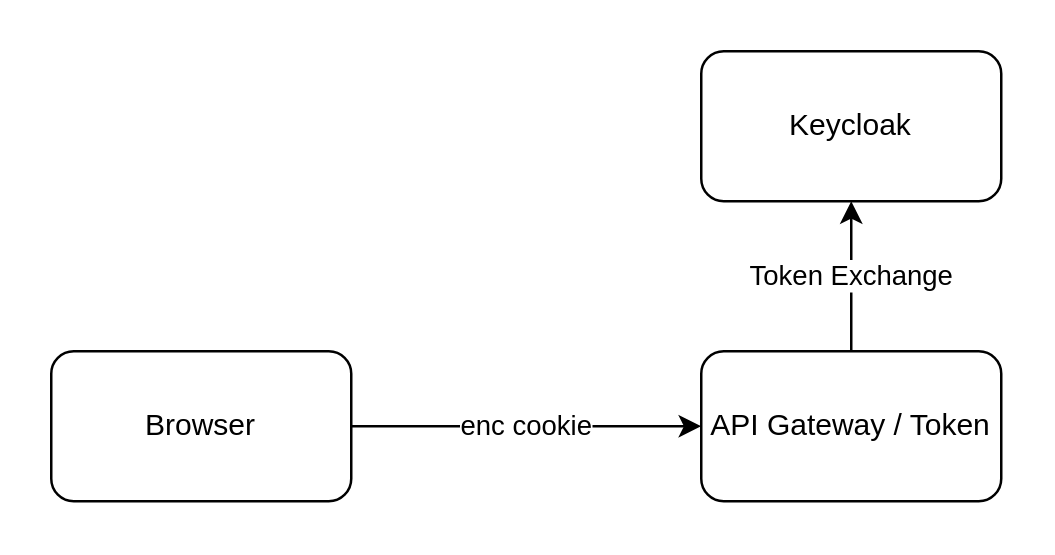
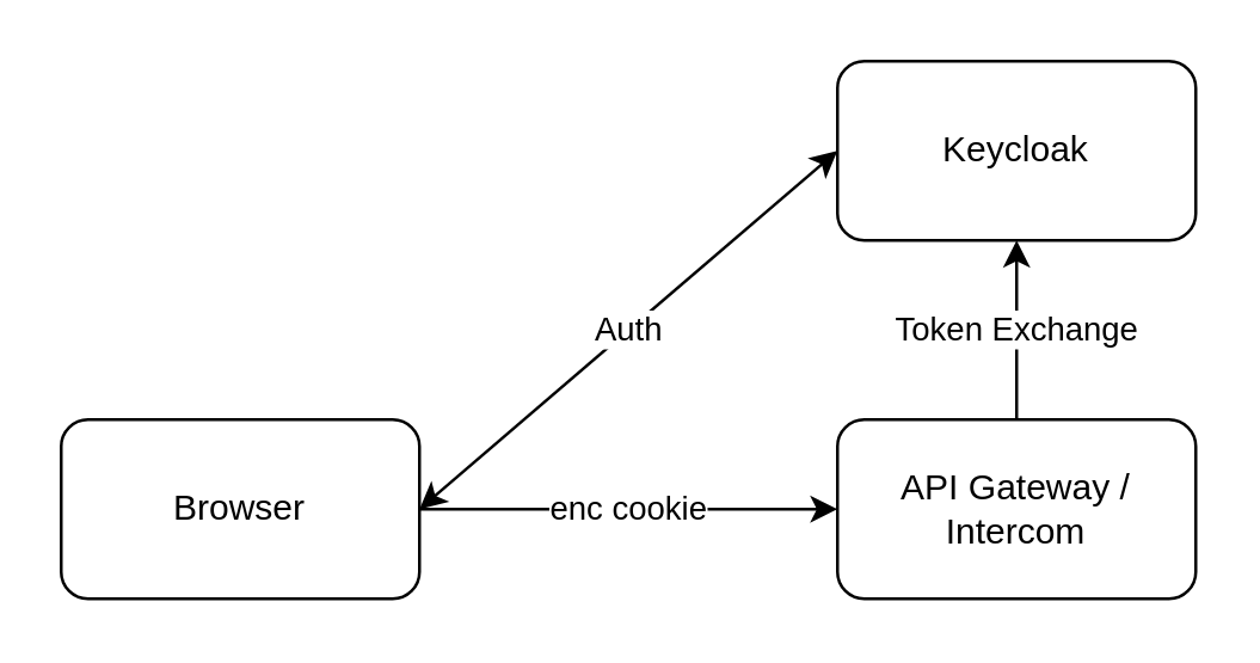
+ <mxCell id="7" value="Auth" style="endArrow=classic;startArrow=classic;html=1;rounded=0;exitX=1;exitY=0.5;exitDx=0;exitDy=0;entryX=0;entryY=0.5;entryDx=0;entryDy=0;" edge="1" parent="1" source="3" target="4"><mxGeometry width="50" height="50" relative="1" as="geometry"><mxPoint x="290" y="300" as="sourcePoint" /><mxPoint x="340" y="250" as="targetPoint" /></mxGeometry></mxCell>
- <mxCell id="6" value="API Gateway / Token" style="rounded=1;whiteSpace=wrap;html=1;" vertex="1" parent="1"><mxGeometry x="280" y="140" width="120" height="60" as="geometry" /></mxCell>
+ <mxCell id="6" value="API Gateway / Intercom" style="rounded=1;whiteSpace=wrap;html=1;" vertex="1" parent="1"><mxGeometry x="280" y="140" width="120" height="60" as="geometry" /></mxCell>
